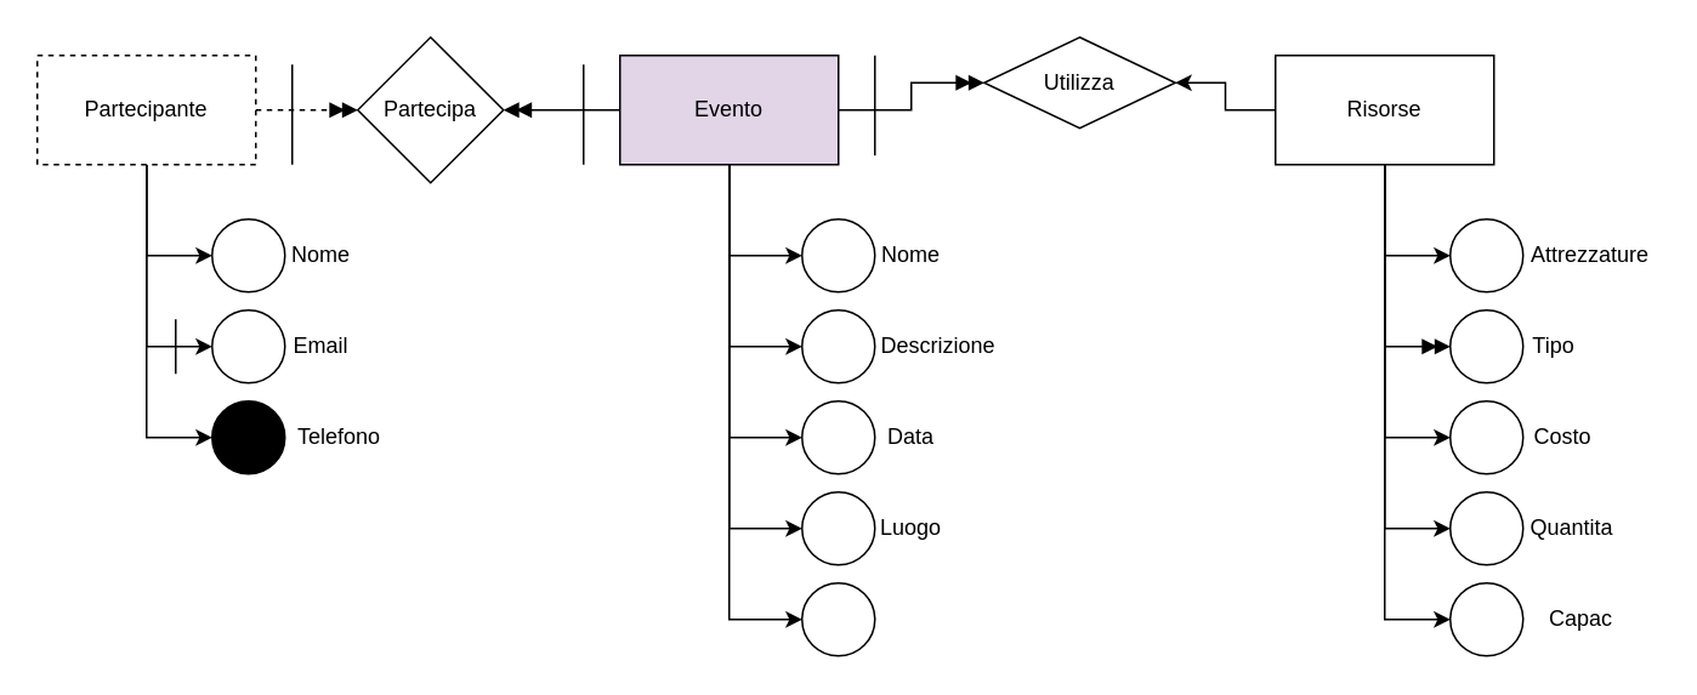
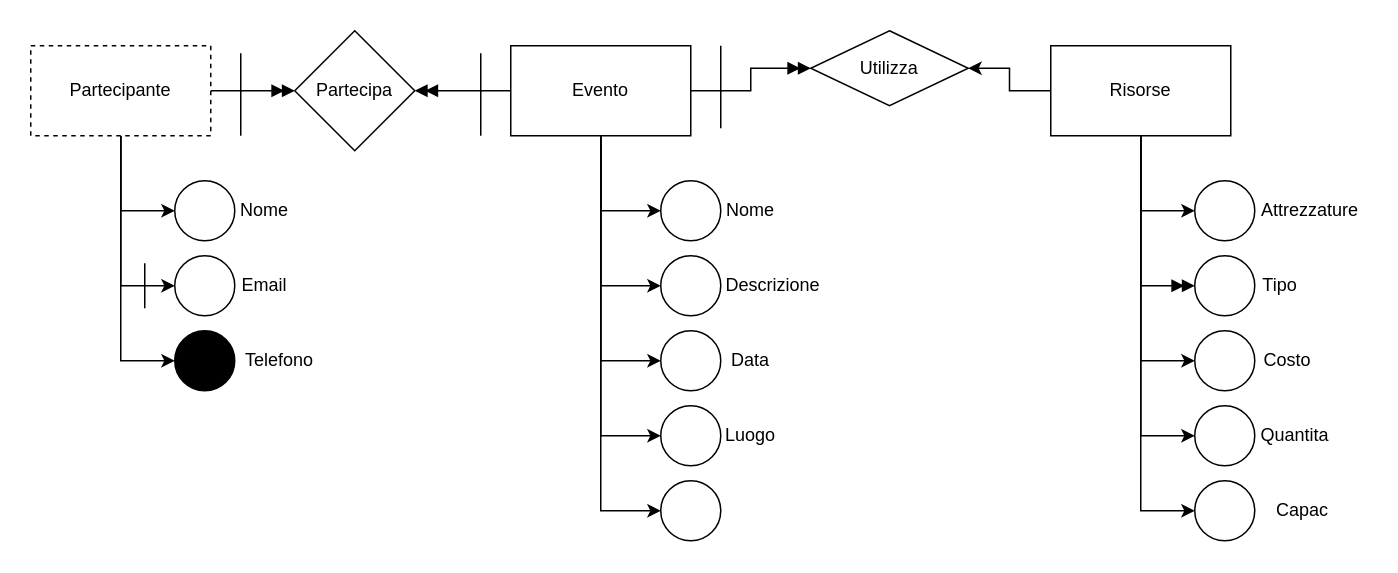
- <mxCell id="13" style="edgeStyle=orthogonalEdgeStyle;rounded=0;orthogonalLoop=1;jettySize=auto;html=1;entryX=0;entryY=0.5;entryDx=0;entryDy=0;endArrow=doubleBlock;endFill=1;dashed=1;" edge="1" parent="1" source="14" target="48"><mxGeometry relative="1" as="geometry"><mxPoint x="190" y="60" as="targetPoint" /></mxGeometry></mxCell>
+ <mxCell id="13" style="edgeStyle=orthogonalEdgeStyle;rounded=0;orthogonalLoop=1;jettySize=auto;html=1;entryX=0;entryY=0.5;entryDx=0;entryDy=0;endArrow=doubleBlock;endFill=1;" edge="1" parent="1" source="14" target="48"><mxGeometry relative="1" as="geometry"><mxPoint x="190" y="60" as="targetPoint" /></mxGeometry></mxCell>
- <mxCell id="9" value="Evento" style="rounded=0;whiteSpace=wrap;html=1;fillColor=#e1d5e7;" vertex="1" parent="1"><mxGeometry x="340" y="30" width="120" height="60" as="geometry" /></mxCell>
+ <mxCell id="9" value="Evento" style="rounded=0;whiteSpace=wrap;html=1;" vertex="1" parent="1"><mxGeometry x="340" y="30" width="120" height="60" as="geometry" /></mxCell>
